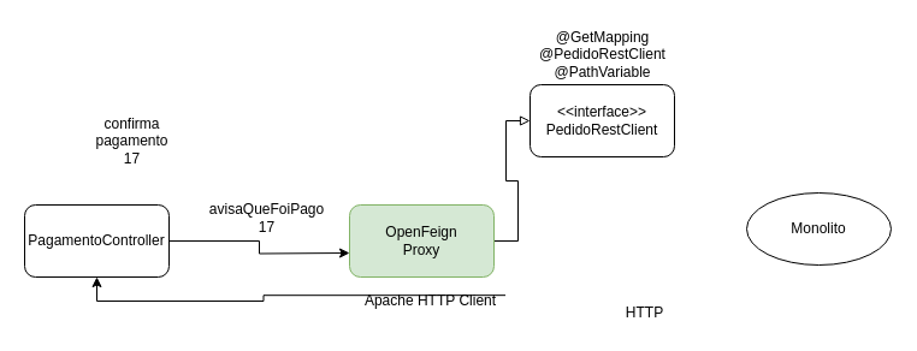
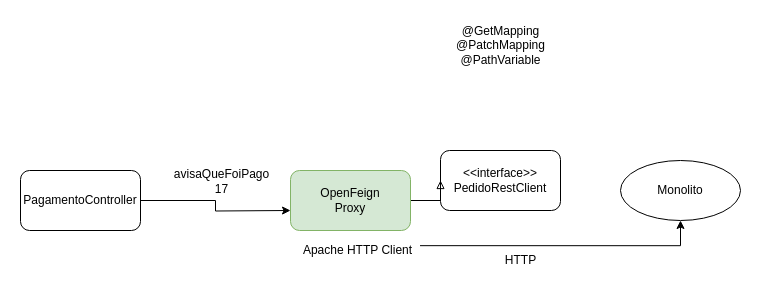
- <mxCell id="13" value="@GetMapping&lt;br&gt;@PedidoRestClient&lt;br&gt;@PathVariable" style="text;html=1;align=center;verticalAlign=middle;resizable=0;points=[];autosize=1;" vertex="1" parent="1"><mxGeometry x="450" y="20" width="100" height="50" as="geometry" /></mxCell>
+ <mxCell id="13" value="@GetMapping&lt;br&gt;@PatchMapping&lt;br&gt;@PathVariable" style="text;html=1;align=center;verticalAlign=middle;resizable=0;points=[];autosize=1;" vertex="1" parent="1"><mxGeometry x="450" y="20" width="100" height="50" as="geometry" /></mxCell>
- <mxCell id="6" value="&amp;lt;&amp;lt;interface&amp;gt;&amp;gt;&lt;br&gt;PedidoRestClient" style="rounded=1;whiteSpace=wrap;html=1;" vertex="1" parent="1"><mxGeometry x="440" y="70" width="120" height="60" as="geometry" /></mxCell>
+ <mxCell id="6" value="&amp;lt;&amp;lt;interface&amp;gt;&amp;gt;&lt;br&gt;PedidoRestClient" style="rounded=1;whiteSpace=wrap;html=1;" vertex="1" parent="1"><mxGeometry x="440" y="150" width="120" height="60" as="geometry" /></mxCell>
- <mxCell id="5" value="confirma&lt;br&gt;pagamento&lt;br&gt;17" style="text;html=1;align=center;verticalAlign=middle;resizable=0;points=[];autosize=1;" vertex="1" parent="1"><mxGeometry x="69" y="92" width="80" height="50" as="geometry" /></mxCell>
- <mxCell id="8" style="edgeStyle=orthogonalEdgeStyle;rounded=0;orthogonalLoop=1;jettySize=auto;html=1;exitX=1.021;exitY=0.258;exitDx=0;exitDy=0;endArrow=classic;endFill=1;exitPerimeter=0;" edge="1" parent="1" source="10" target="4"><mxGeometry relative="1" as="geometry" /></mxCell>
+ <mxCell id="8" style="edgeStyle=orthogonalEdgeStyle;rounded=0;orthogonalLoop=1;jettySize=auto;html=1;exitX=1.021;exitY=0.258;exitDx=0;exitDy=0;endArrow=classic;endFill=1;exitPerimeter=0;" edge="1" parent="1" source="10" target="11"><mxGeometry relative="1" as="geometry" /></mxCell>
- <mxCell id="12" value="HTTP" style="text;html=1;align=center;verticalAlign=middle;resizable=0;points=[];autosize=1;" vertex="1" parent="1"><mxGeometry x="510" y="250" width="50" height="20" as="geometry" /></mxCell>
+ <mxCell id="12" value="HTTP" style="text;html=1;align=center;verticalAlign=middle;resizable=0;points=[];autosize=1;" vertex="1" parent="1"><mxGeometry x="495" y="250" width="50" height="20" as="geometry" /></mxCell>
